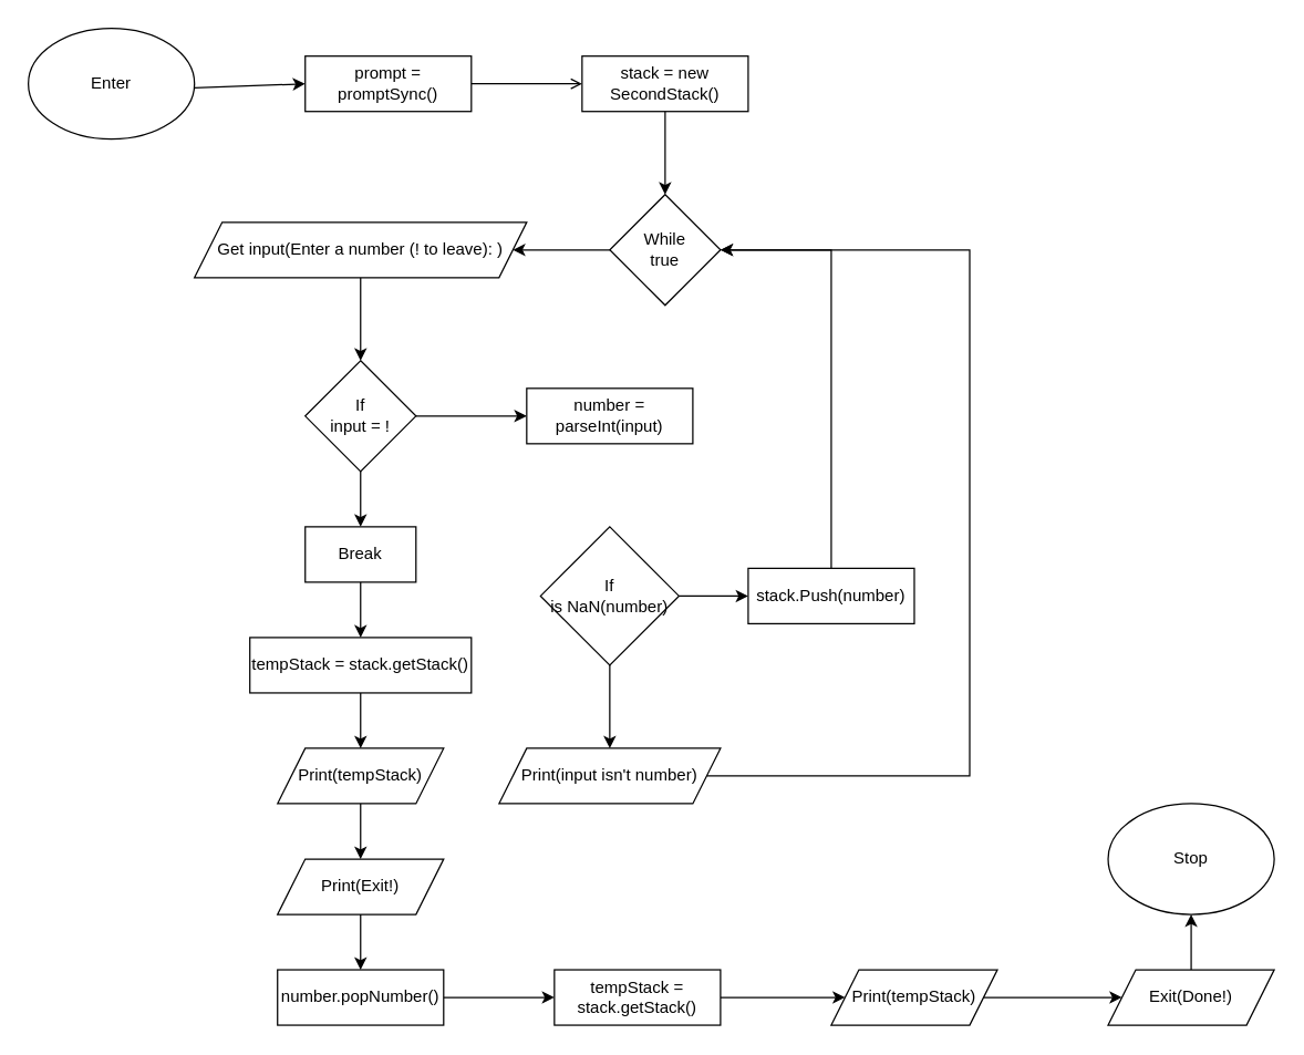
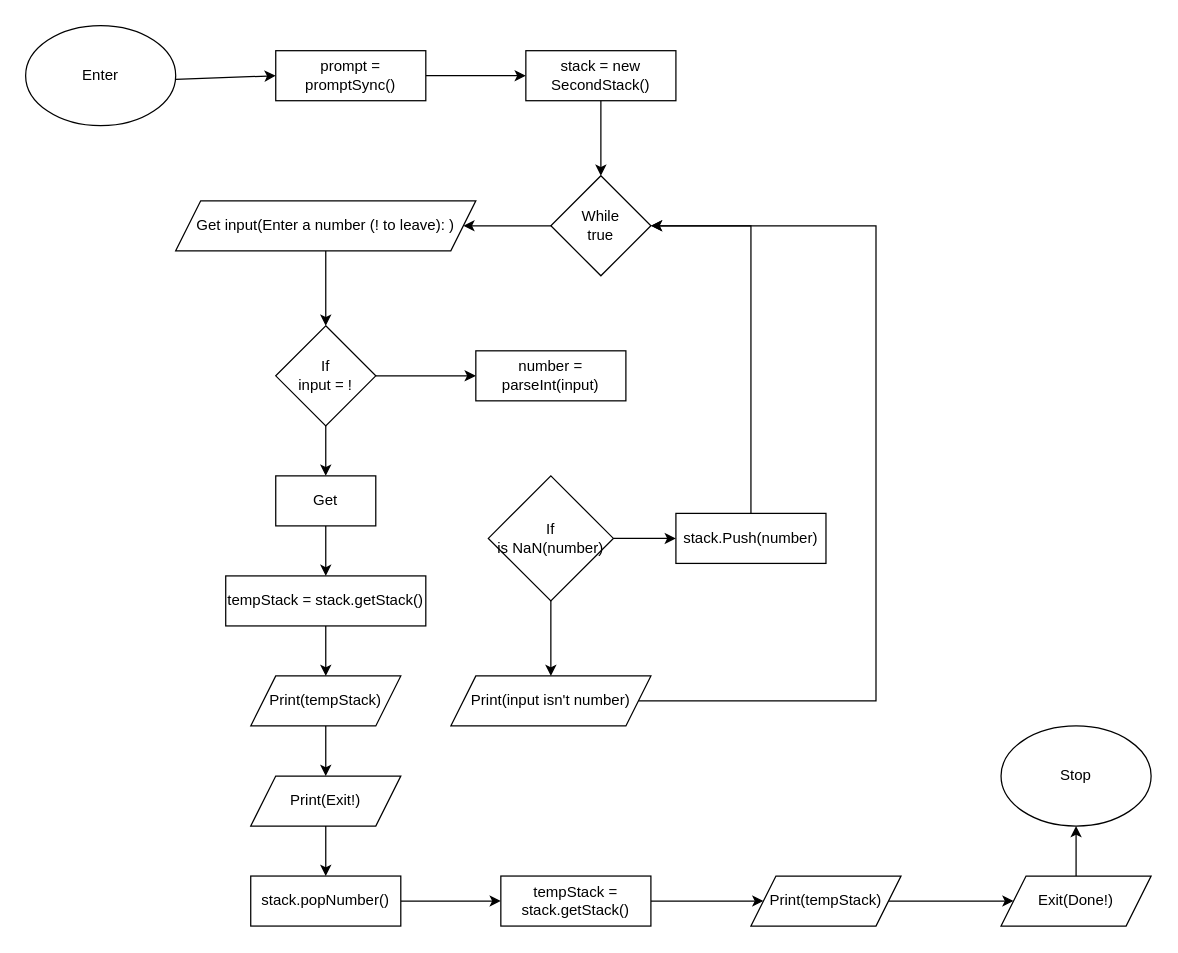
- <mxCell id="5" style="edgeStyle=none;rounded=0;html=1;entryX=0;entryY=0.5;entryDx=0;entryDy=0;endArrow=open;" edge="1" parent="1" source="6" target="8"><mxGeometry relative="1" as="geometry" /></mxCell>
+ <mxCell id="5" style="edgeStyle=none;rounded=0;html=1;entryX=0;entryY=0.5;entryDx=0;entryDy=0;" edge="1" parent="1" source="6" target="8"><mxGeometry relative="1" as="geometry" /></mxCell>
- <mxCell id="17" value="Break" style="rounded=0;whiteSpace=wrap;html=1;" vertex="1" parent="1"><mxGeometry x="220" y="380" width="80" height="40" as="geometry" /></mxCell>
+ <mxCell id="17" value="Get" style="rounded=0;whiteSpace=wrap;html=1;" vertex="1" parent="1"><mxGeometry x="220" y="380" width="80" height="40" as="geometry" /></mxCell>
- <mxCell id="33" value="number.popNumber()" style="rounded=0;whiteSpace=wrap;html=1;" vertex="1" parent="1"><mxGeometry x="200" y="700" width="120" height="40" as="geometry" /></mxCell>
+ <mxCell id="33" value="stack.popNumber()" style="rounded=0;whiteSpace=wrap;html=1;" vertex="1" parent="1"><mxGeometry x="200" y="700" width="120" height="40" as="geometry" /></mxCell>
